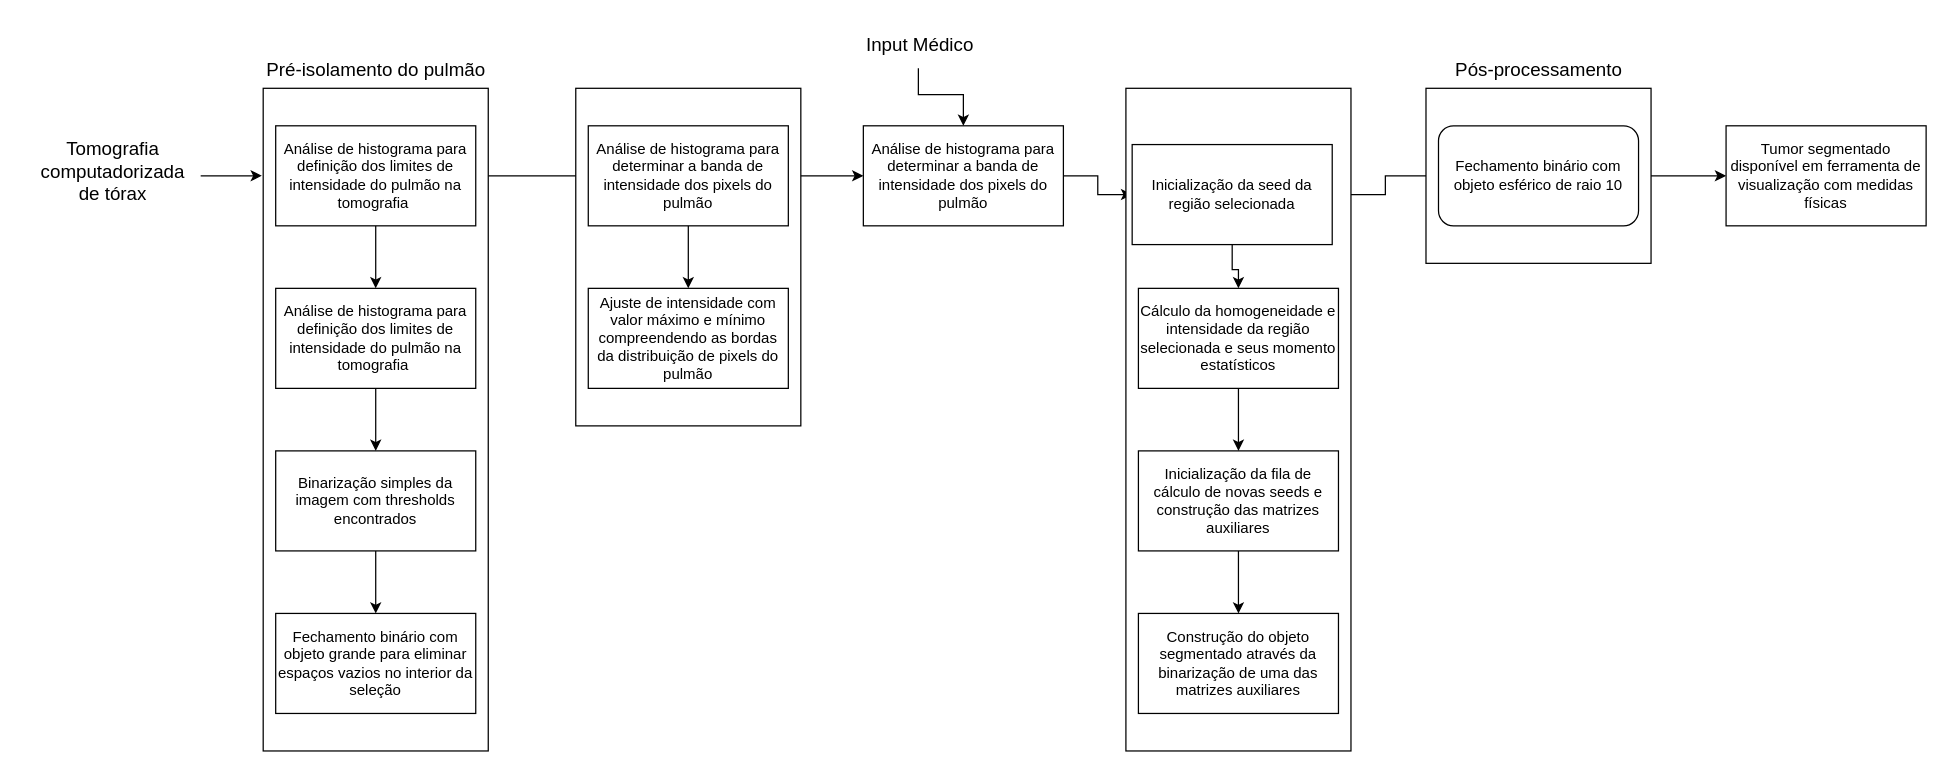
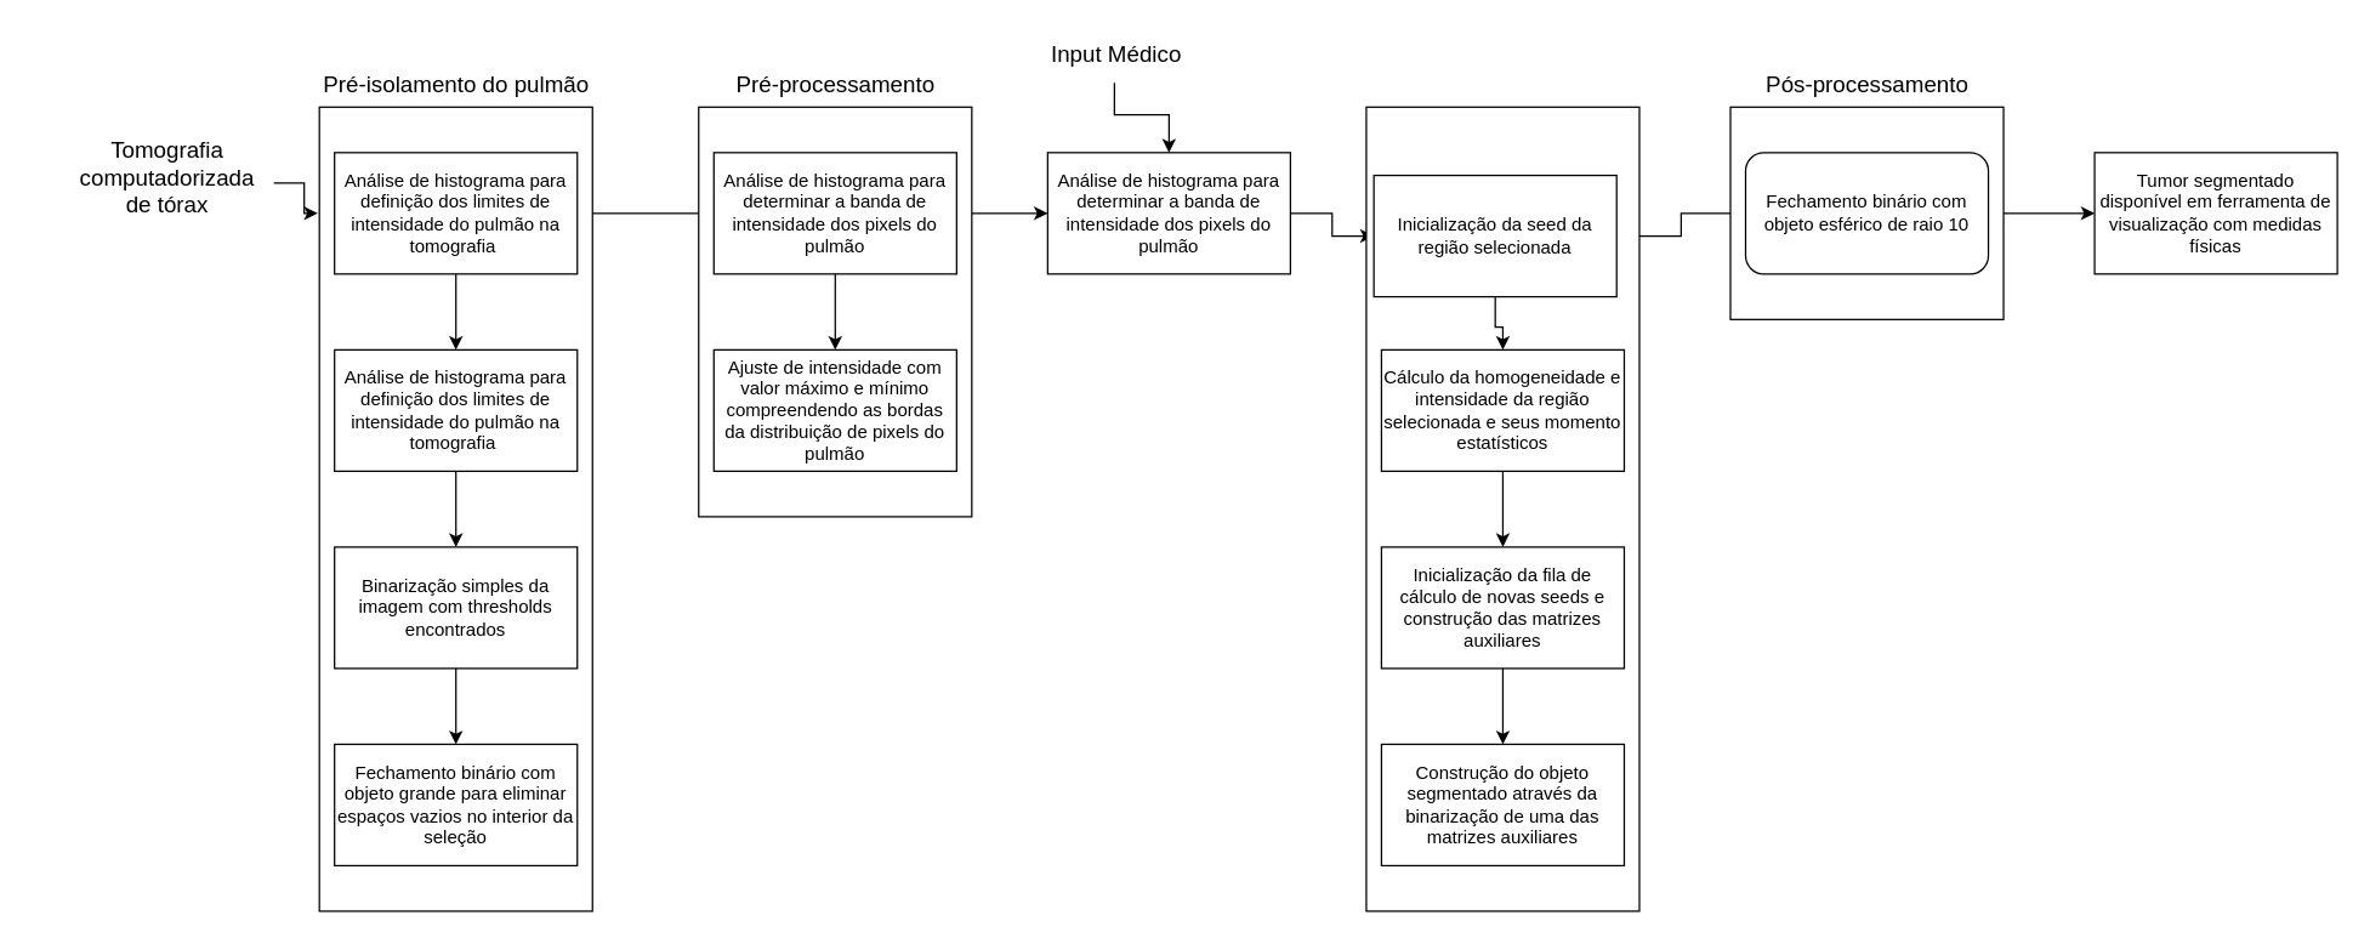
+ <mxCell id="21" value="Pré-processamento" style="text;html=1;align=center;verticalAlign=middle;resizable=0;points=[];autosize=1;strokeColor=none;fillColor=none;fontSize=15;" parent="1" vertex="1"><mxGeometry x="475" y="40" width="150" height="30" as="geometry" /></mxCell>
- <mxCell id="11" value="&lt;h1 style=&quot;font-size: 15px;&quot;&gt;&lt;span style=&quot;font-weight: normal;&quot;&gt;Tomografia computadorizada de tórax&lt;/span&gt;&lt;/h1&gt;" style="text;html=1;strokeColor=none;fillColor=none;spacing=5;spacingTop=-20;whiteSpace=wrap;overflow=hidden;rounded=0;align=center;fontSize=15;" parent="1" vertex="1"><mxGeometry x="20" y="110" width="140" height="60" as="geometry" /></mxCell>
+ <mxCell id="11" value="&lt;h1 style=&quot;font-size: 15px;&quot;&gt;&lt;span style=&quot;font-weight: normal;&quot;&gt;Tomografia computadorizada de tórax&lt;/span&gt;&lt;/h1&gt;" style="text;html=1;strokeColor=none;fillColor=none;spacing=5;spacingTop=-20;whiteSpace=wrap;overflow=hidden;rounded=0;align=center;fontSize=15;" parent="1" vertex="1"><mxGeometry x="40" y="90" width="140" height="60" as="geometry" /></mxCell>
